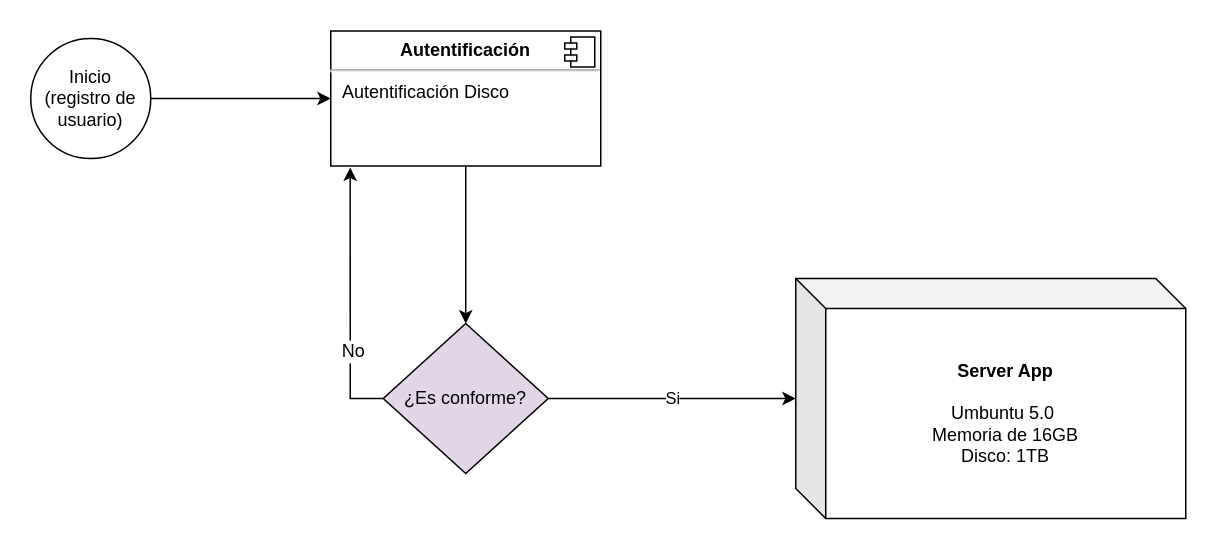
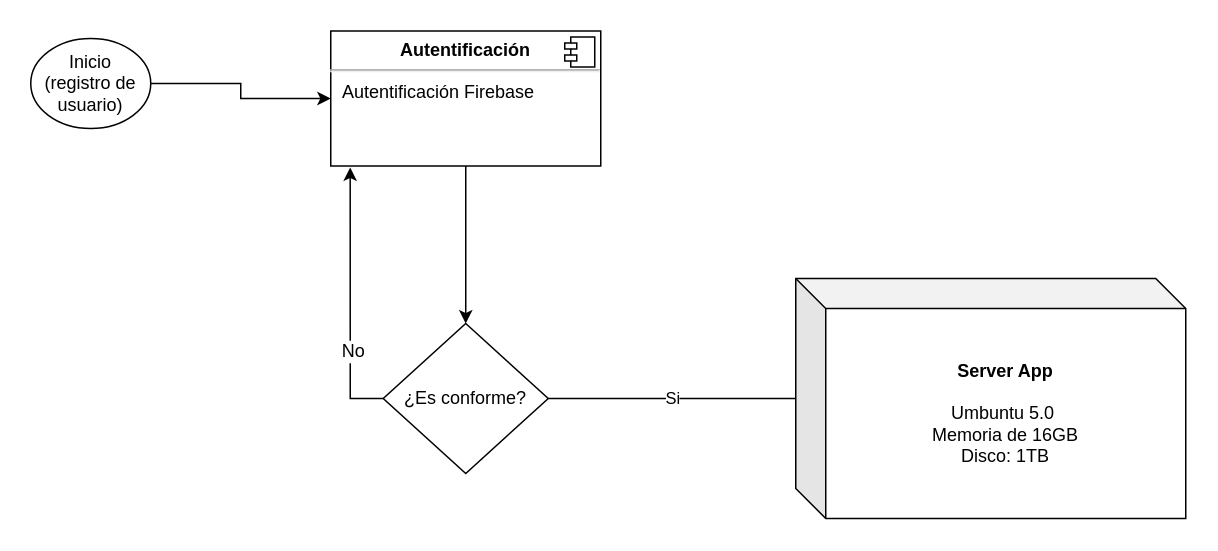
- <mxCell id="5" value="&lt;p style=&quot;margin: 0px ; margin-top: 6px ; text-align: center&quot;&gt;&lt;b&gt;Autentificación&lt;/b&gt;&lt;/p&gt;&lt;hr&gt;&lt;p style=&quot;margin: 0px ; margin-left: 8px&quot;&gt;Autentificación Disco&lt;/p&gt;" style="align=left;overflow=fill;html=1;dropTarget=0;" vertex="1" parent="1"><mxGeometry x="220" y="20" width="180" height="90" as="geometry" /></mxCell>
+ <mxCell id="5" value="&lt;p style=&quot;margin: 0px ; margin-top: 6px ; text-align: center&quot;&gt;&lt;b&gt;Autentificación&lt;/b&gt;&lt;/p&gt;&lt;hr&gt;&lt;p style=&quot;margin: 0px ; margin-left: 8px&quot;&gt;Autentificación Firebase&lt;/p&gt;" style="align=left;overflow=fill;html=1;dropTarget=0;" vertex="1" parent="1"><mxGeometry x="220" y="20" width="180" height="90" as="geometry" /></mxCell>
- <mxCell id="3" value="Inicio&lt;br&gt;(registro de usuario)" style="ellipse;whiteSpace=wrap;html=1;aspect=fixed;" vertex="1" parent="1"><mxGeometry x="20" y="25" width="80" height="80" as="geometry" /></mxCell>
+ <mxCell id="3" value="Inicio&lt;br&gt;(registro de usuario)" style="ellipse;whiteSpace=wrap;html=1;aspect=fixed;" vertex="1" parent="1"><mxGeometry x="20" y="25" width="80" height="60" as="geometry" /></mxCell>
- <mxCell id="10" value="¿Es conforme?" style="rhombus;whiteSpace=wrap;html=1;fillColor=#e1d5e7;" vertex="1" parent="1"><mxGeometry x="255" y="215" width="110" height="100" as="geometry" /></mxCell>
+ <mxCell id="10" value="¿Es conforme?" style="rhombus;whiteSpace=wrap;html=1;" vertex="1" parent="1"><mxGeometry x="255" y="215" width="110" height="100" as="geometry" /></mxCell>
- <mxCell id="7" value="Si" style="edgeStyle=orthogonalEdgeStyle;rounded=0;orthogonalLoop=1;jettySize=auto;html=1;exitX=1;exitY=0.5;exitDx=0;exitDy=0;" edge="1" parent="1" source="10" target="11"><mxGeometry relative="1" as="geometry" /></mxCell>
+ <mxCell id="7" value="Si" style="edgeStyle=orthogonalEdgeStyle;rounded=0;orthogonalLoop=1;jettySize=auto;html=1;exitX=1;exitY=0.5;exitDx=0;exitDy=0;endArrow=none;" edge="1" parent="1" source="10" target="11"><mxGeometry relative="1" as="geometry" /></mxCell>
